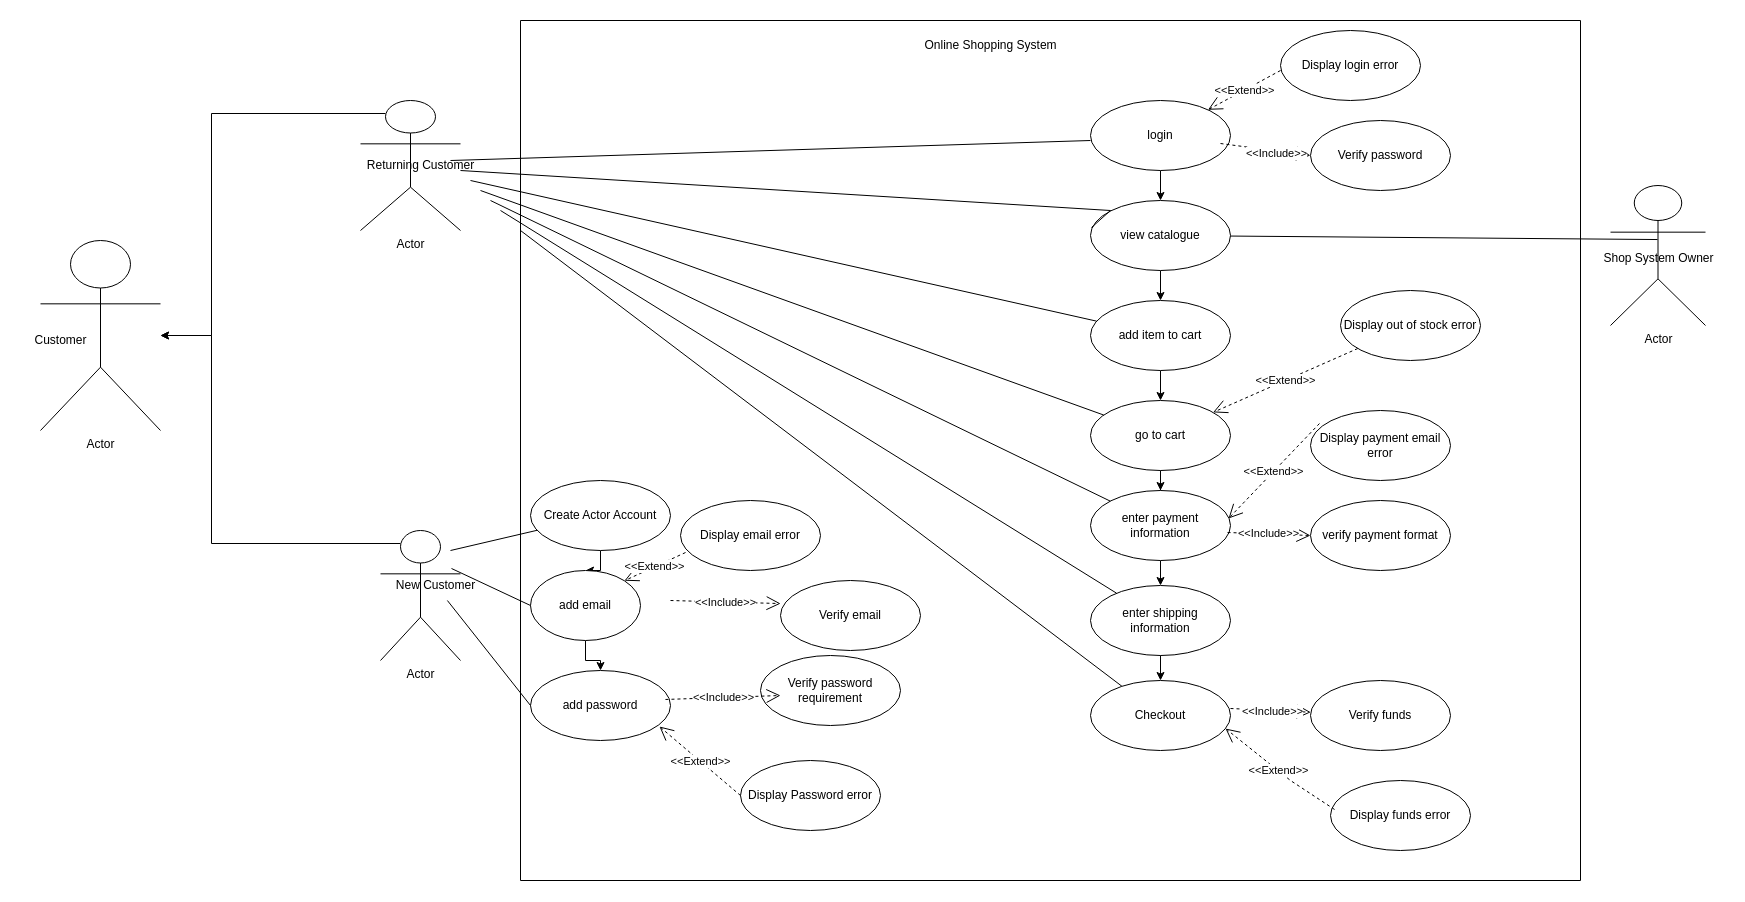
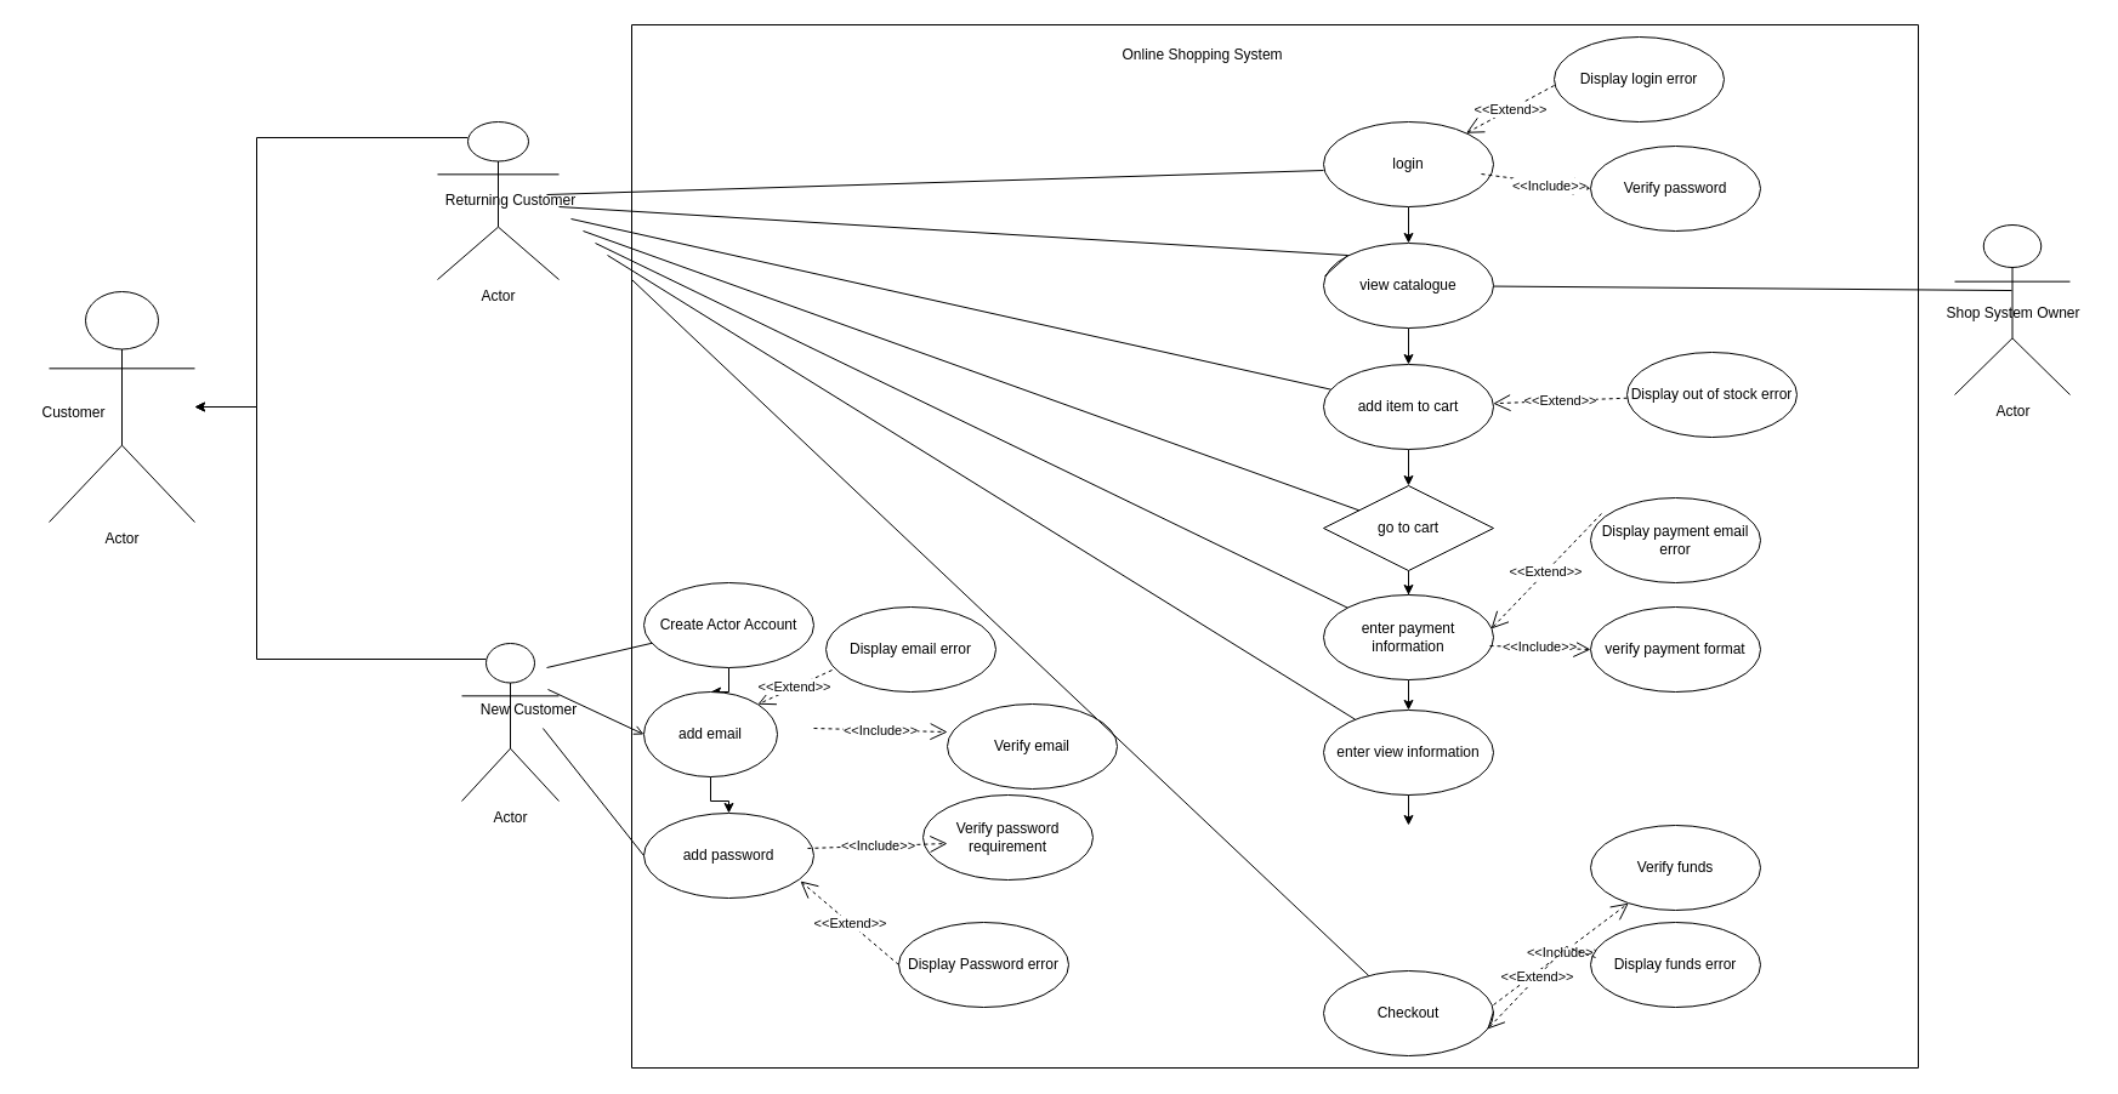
- <mxCell id="43" value="&amp;lt;&amp;lt;Extend&amp;gt;&amp;gt;" style="endArrow=open;endSize=12;dashed=1;html=1;rounded=0;" parent="2" source="39" target="10" edge="1"><mxGeometry width="160" relative="1" as="geometry"><mxPoint x="770" y="301" as="sourcePoint" /><mxPoint x="697" y="340" as="targetPoint" /></mxGeometry></mxCell>
+ <mxCell id="43" value="&amp;lt;&amp;lt;Extend&amp;gt;&amp;gt;" style="endArrow=open;endSize=12;dashed=1;html=1;rounded=0;" parent="2" source="39" target="8" edge="1"><mxGeometry width="160" relative="1" as="geometry"><mxPoint x="770" y="301" as="sourcePoint" /><mxPoint x="697" y="340" as="targetPoint" /></mxGeometry></mxCell>
- <mxCell id="10" value="go to cart" style="ellipse;whiteSpace=wrap;html=1;" parent="2" vertex="1"><mxGeometry x="570" y="380" width="140" height="70" as="geometry" /></mxCell>
+ <mxCell id="10" value="go to cart" style="rhombus;whiteSpace=wrap;html=1;" parent="2" vertex="1"><mxGeometry x="570" y="380" width="140" height="70" as="geometry" /></mxCell>
- <mxCell id="60" value="" style="endArrow=none;html=1;rounded=0;entryX=0;entryY=0.5;entryDx=0;entryDy=0;exitX=0.66;exitY=-0.067;exitDx=0;exitDy=0;exitPerimeter=0;" parent="1" source="51" target="24" edge="1"><mxGeometry width="50" height="50" relative="1" as="geometry"><mxPoint x="460" y="560" as="sourcePoint" /><mxPoint x="547" y="540" as="targetPoint" /></mxGeometry></mxCell>
+ <mxCell id="60" value="" style="endArrow=open;html=1;rounded=0;entryX=0;entryY=0.5;entryDx=0;entryDy=0;exitX=0.66;exitY=-0.067;exitDx=0;exitDy=0;exitPerimeter=0;" parent="1" source="51" target="24" edge="1"><mxGeometry width="50" height="50" relative="1" as="geometry"><mxPoint x="460" y="560" as="sourcePoint" /><mxPoint x="547" y="540" as="targetPoint" /></mxGeometry></mxCell>
- <mxCell id="13" value="enter shipping information" style="ellipse;whiteSpace=wrap;html=1;" parent="2" vertex="1"><mxGeometry x="570" y="565" width="140" height="70" as="geometry" /></mxCell>
+ <mxCell id="13" value="enter view information" style="ellipse;whiteSpace=wrap;html=1;" parent="2" vertex="1"><mxGeometry x="570" y="565" width="140" height="70" as="geometry" /></mxCell>
- <mxCell id="14" value="Checkout" style="ellipse;whiteSpace=wrap;html=1;" parent="2" vertex="1"><mxGeometry x="570" y="660" width="140" height="70" as="geometry" /></mxCell>
+ <mxCell id="14" value="Checkout" style="ellipse;whiteSpace=wrap;html=1;" parent="2" vertex="1"><mxGeometry x="570" y="780" width="140" height="70" as="geometry" /></mxCell>
- <mxCell id="37" value="Display funds error" style="ellipse;whiteSpace=wrap;html=1;" parent="2" vertex="1"><mxGeometry x="810" y="760" width="140" height="70" as="geometry" /></mxCell>
+ <mxCell id="37" value="Display funds error" style="ellipse;whiteSpace=wrap;html=1;" parent="2" vertex="1"><mxGeometry x="790" y="740" width="140" height="70" as="geometry" /></mxCell>
